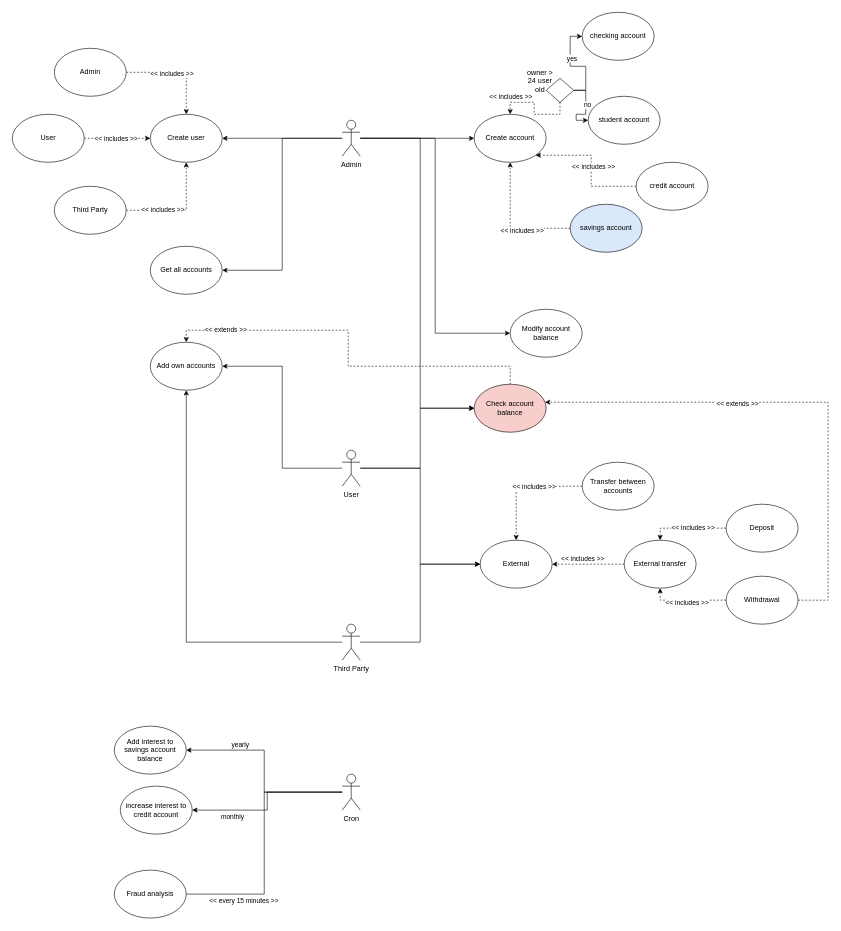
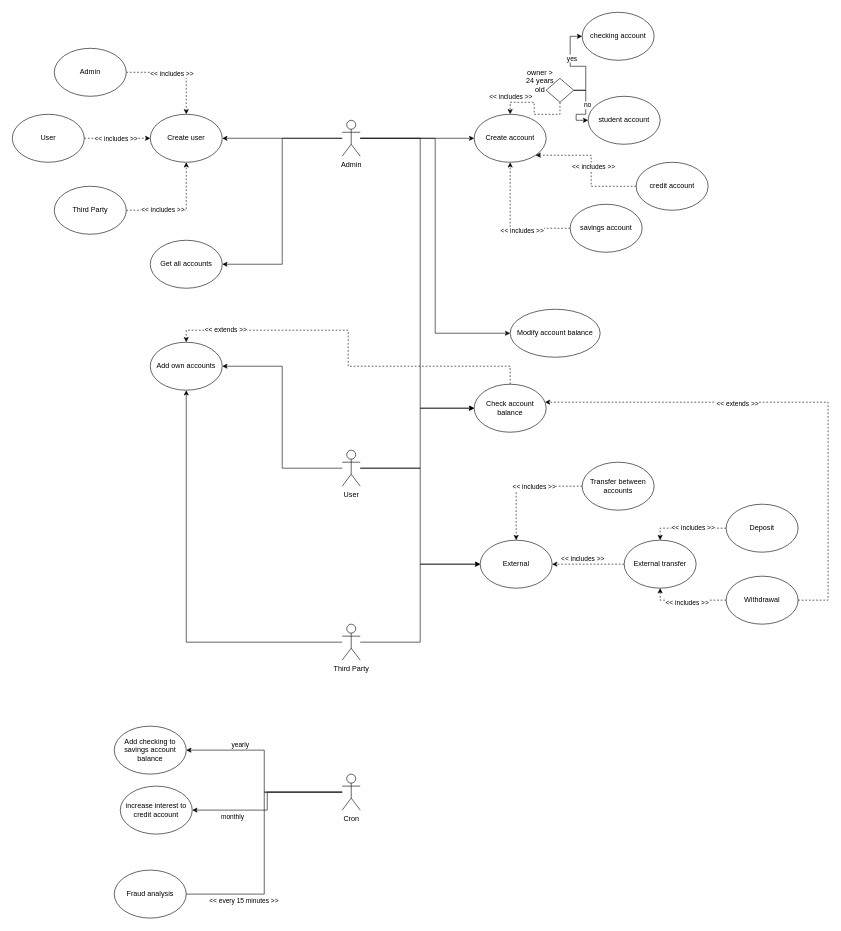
- <mxCell id="25" value="owner &amp;gt; 24 user old" style="text;html=1;strokeColor=none;fillColor=none;align=center;verticalAlign=middle;whiteSpace=wrap;rounded=0;" parent="1" vertex="1"><mxGeometry x="870" y="120" width="60" height="30" as="geometry" /></mxCell>
+ <mxCell id="25" value="owner &amp;gt; 24 years old" style="text;html=1;strokeColor=none;fillColor=none;align=center;verticalAlign=middle;whiteSpace=wrap;rounded=0;" parent="1" vertex="1"><mxGeometry x="870" y="120" width="60" height="30" as="geometry" /></mxCell>
- <mxCell id="41" value="savings account" style="ellipse;whiteSpace=wrap;html=1;fillColor=#dae8fc;" parent="1" vertex="1"><mxGeometry x="950" y="340" width="120" height="80" as="geometry" /></mxCell>
+ <mxCell id="41" value="savings account" style="ellipse;whiteSpace=wrap;html=1;" parent="1" vertex="1"><mxGeometry x="950" y="340" width="120" height="80" as="geometry" /></mxCell>
- <mxCell id="50" value="Get all accounts" style="ellipse;whiteSpace=wrap;html=1;" parent="1" vertex="1"><mxGeometry x="250" y="410" width="120" height="80" as="geometry" /></mxCell>
+ <mxCell id="50" value="Get all accounts" style="ellipse;whiteSpace=wrap;html=1;" parent="1" vertex="1"><mxGeometry x="250" y="400" width="120" height="80" as="geometry" /></mxCell>
- <mxCell id="42" value="Modify account balance" style="ellipse;whiteSpace=wrap;html=1;" parent="1" vertex="1"><mxGeometry x="850" y="515" width="120" height="80" as="geometry" /></mxCell>
+ <mxCell id="42" value="Modify account balance" style="ellipse;whiteSpace=wrap;html=1;" parent="1" vertex="1"><mxGeometry x="850" y="515" width="150" height="80" as="geometry" /></mxCell>
- <mxCell id="45" value="Check account balance" style="ellipse;whiteSpace=wrap;html=1;fillColor=#f8cecc;" parent="1" vertex="1"><mxGeometry x="790" y="640" width="120" height="80" as="geometry" /></mxCell>
+ <mxCell id="45" value="Check account balance" style="ellipse;whiteSpace=wrap;html=1;" parent="1" vertex="1"><mxGeometry x="790" y="640" width="120" height="80" as="geometry" /></mxCell>
- <mxCell id="33" value="Add interest to savings account balance" style="ellipse;whiteSpace=wrap;html=1;" parent="1" vertex="1"><mxGeometry x="190" y="1210" width="120" height="80" as="geometry" /></mxCell>
+ <mxCell id="33" value="Add checking to savings account balance" style="ellipse;whiteSpace=wrap;html=1;" parent="1" vertex="1"><mxGeometry x="190" y="1210" width="120" height="80" as="geometry" /></mxCell>
